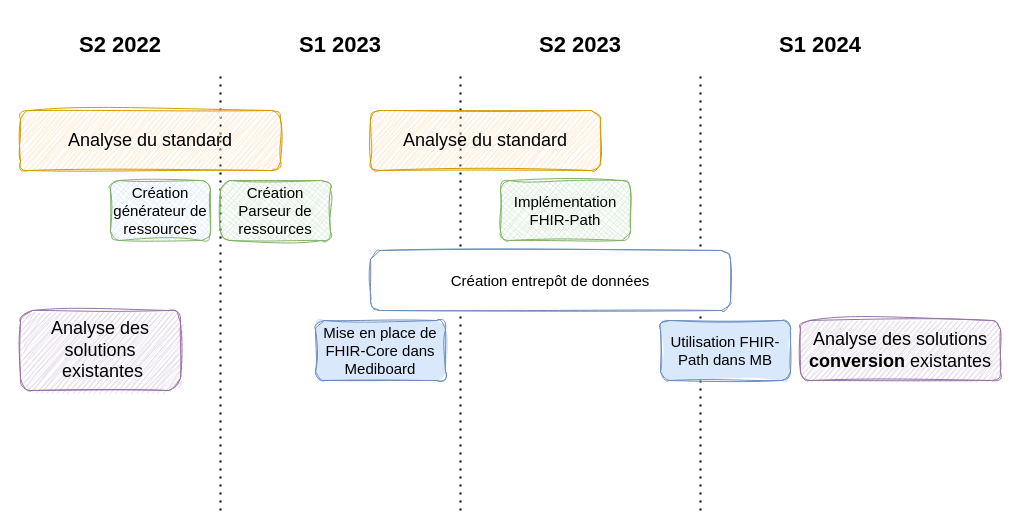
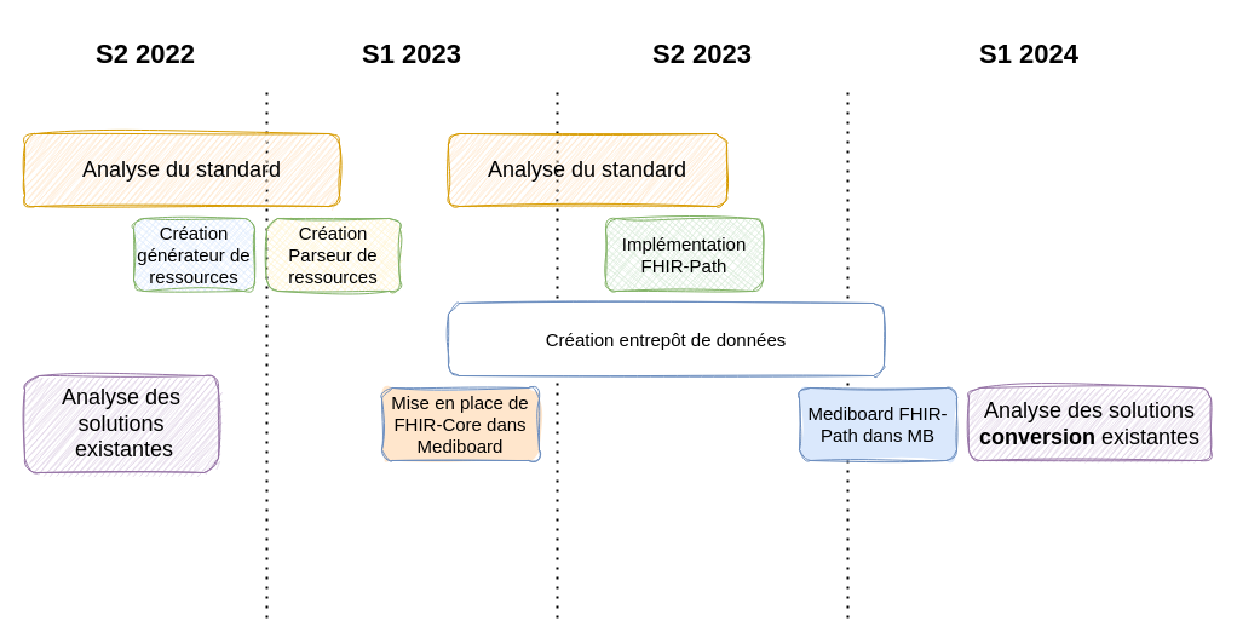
- <mxCell id="8" value="&lt;b&gt;&lt;font style=&quot;font-size: 22px;&quot;&gt;S1 2024&lt;/font&gt;&lt;/b&gt;" style="text;html=1;align=center;verticalAlign=middle;whiteSpace=wrap;rounded=0;" vertex="1" parent="1"><mxGeometry x="760" y="20" width="120" height="50" as="geometry" /></mxCell>
+ <mxCell id="8" value="&lt;b&gt;&lt;font style=&quot;font-size: 22px;&quot;&gt;S1 2024&lt;/font&gt;&lt;/b&gt;" style="text;html=1;align=center;verticalAlign=middle;whiteSpace=wrap;rounded=0;" vertex="1" parent="1"><mxGeometry x="790" y="20" width="120" height="50" as="geometry" /></mxCell>
- <mxCell id="12" value="&lt;font style=&quot;font-size: 15px;&quot;&gt;Création Parseur de ressources&lt;/font&gt;" style="rounded=1;whiteSpace=wrap;html=1;fillColor=#d5e8d4;strokeColor=#82b366;sketch=1;curveFitting=1;jiggle=2;fillStyle=cross-hatch;" vertex="1" parent="1"><mxGeometry x="220" y="180" width="110" height="60" as="geometry" /></mxCell>
+ <mxCell id="12" value="&lt;font style=&quot;font-size: 15px;&quot;&gt;Création Parseur de ressources&lt;/font&gt;" style="rounded=1;whiteSpace=wrap;html=1;fillColor=#fff2cc;strokeColor=#82b366;sketch=1;curveFitting=1;jiggle=2;fillStyle=cross-hatch;" vertex="1" parent="1"><mxGeometry x="220" y="180" width="110" height="60" as="geometry" /></mxCell>
- <mxCell id="11" value="&lt;font style=&quot;font-size: 15px;&quot;&gt;Mise en place de FHIR-Core dans Mediboard&lt;/font&gt;" style="rounded=1;whiteSpace=wrap;html=1;fillColor=#dae8fc;strokeColor=#6c8ebf;sketch=1;curveFitting=1;jiggle=2;fillStyle=solid;" vertex="1" parent="1"><mxGeometry x="315" y="320" width="130" height="60" as="geometry" /></mxCell>
+ <mxCell id="11" value="&lt;font style=&quot;font-size: 15px;&quot;&gt;Mise en place de FHIR-Core dans Mediboard&lt;/font&gt;" style="rounded=1;whiteSpace=wrap;html=1;fillColor=#ffe6cc;strokeColor=#6c8ebf;sketch=1;curveFitting=1;jiggle=2;fillStyle=solid;" vertex="1" parent="1"><mxGeometry x="315" y="320" width="130" height="60" as="geometry" /></mxCell>
- <mxCell id="16" value="&lt;font style=&quot;font-size: 15px;&quot;&gt;Utilisation FHIR-Path dans MB&lt;/font&gt;" style="rounded=1;whiteSpace=wrap;html=1;fillColor=#dae8fc;strokeColor=#6c8ebf;sketch=1;curveFitting=1;jiggle=2;fillStyle=solid;" vertex="1" parent="1"><mxGeometry x="660" y="320" width="130" height="60" as="geometry" /></mxCell>
+ <mxCell id="16" value="&lt;font style=&quot;font-size: 15px;&quot;&gt;Mediboard FHIR-Path dans MB&lt;/font&gt;" style="rounded=1;whiteSpace=wrap;html=1;fillColor=#dae8fc;strokeColor=#6c8ebf;sketch=1;curveFitting=1;jiggle=2;fillStyle=solid;" vertex="1" parent="1"><mxGeometry x="660" y="320" width="130" height="60" as="geometry" /></mxCell>
